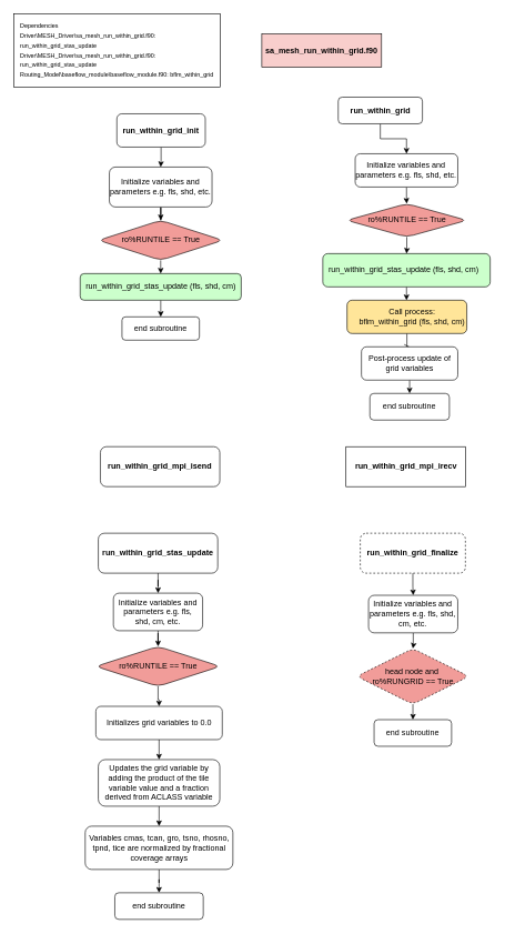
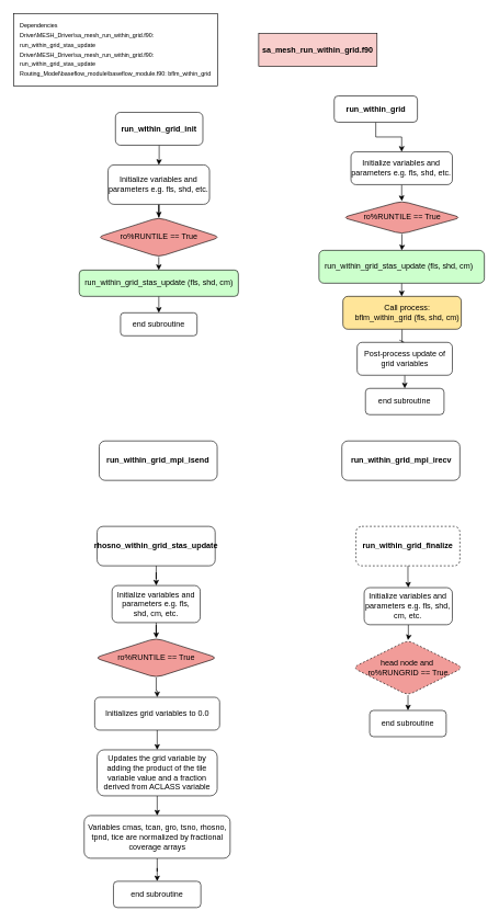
- <mxCell id="40" value="&lt;b&gt;run_within_grid_mpi_irecv&lt;/b&gt;" style="whiteSpace=wrap;html=1;rounded=0;" vertex="1" parent="1"><mxGeometry x="519.5" y="670" width="179.5" height="60" as="geometry" /></mxCell>
+ <mxCell id="40" value="&lt;b&gt;run_within_grid_mpi_irecv&lt;/b&gt;" style="rounded=1;whiteSpace=wrap;html=1;" vertex="1" parent="1"><mxGeometry x="519.5" y="670" width="179.5" height="60" as="geometry" /></mxCell>
- <mxCell id="14" value="&lt;b&gt;run_within_grid_stas_update&lt;/b&gt;" style="rounded=1;whiteSpace=wrap;html=1;" vertex="1" parent="1"><mxGeometry x="147.27" y="800" width="179.5" height="60" as="geometry" /></mxCell>
+ <mxCell id="14" value="&lt;b&gt;rhosno_within_grid_stas_update&lt;/b&gt;" style="rounded=1;whiteSpace=wrap;html=1;" vertex="1" parent="1"><mxGeometry x="147.27" y="800" width="179.5" height="60" as="geometry" /></mxCell>
